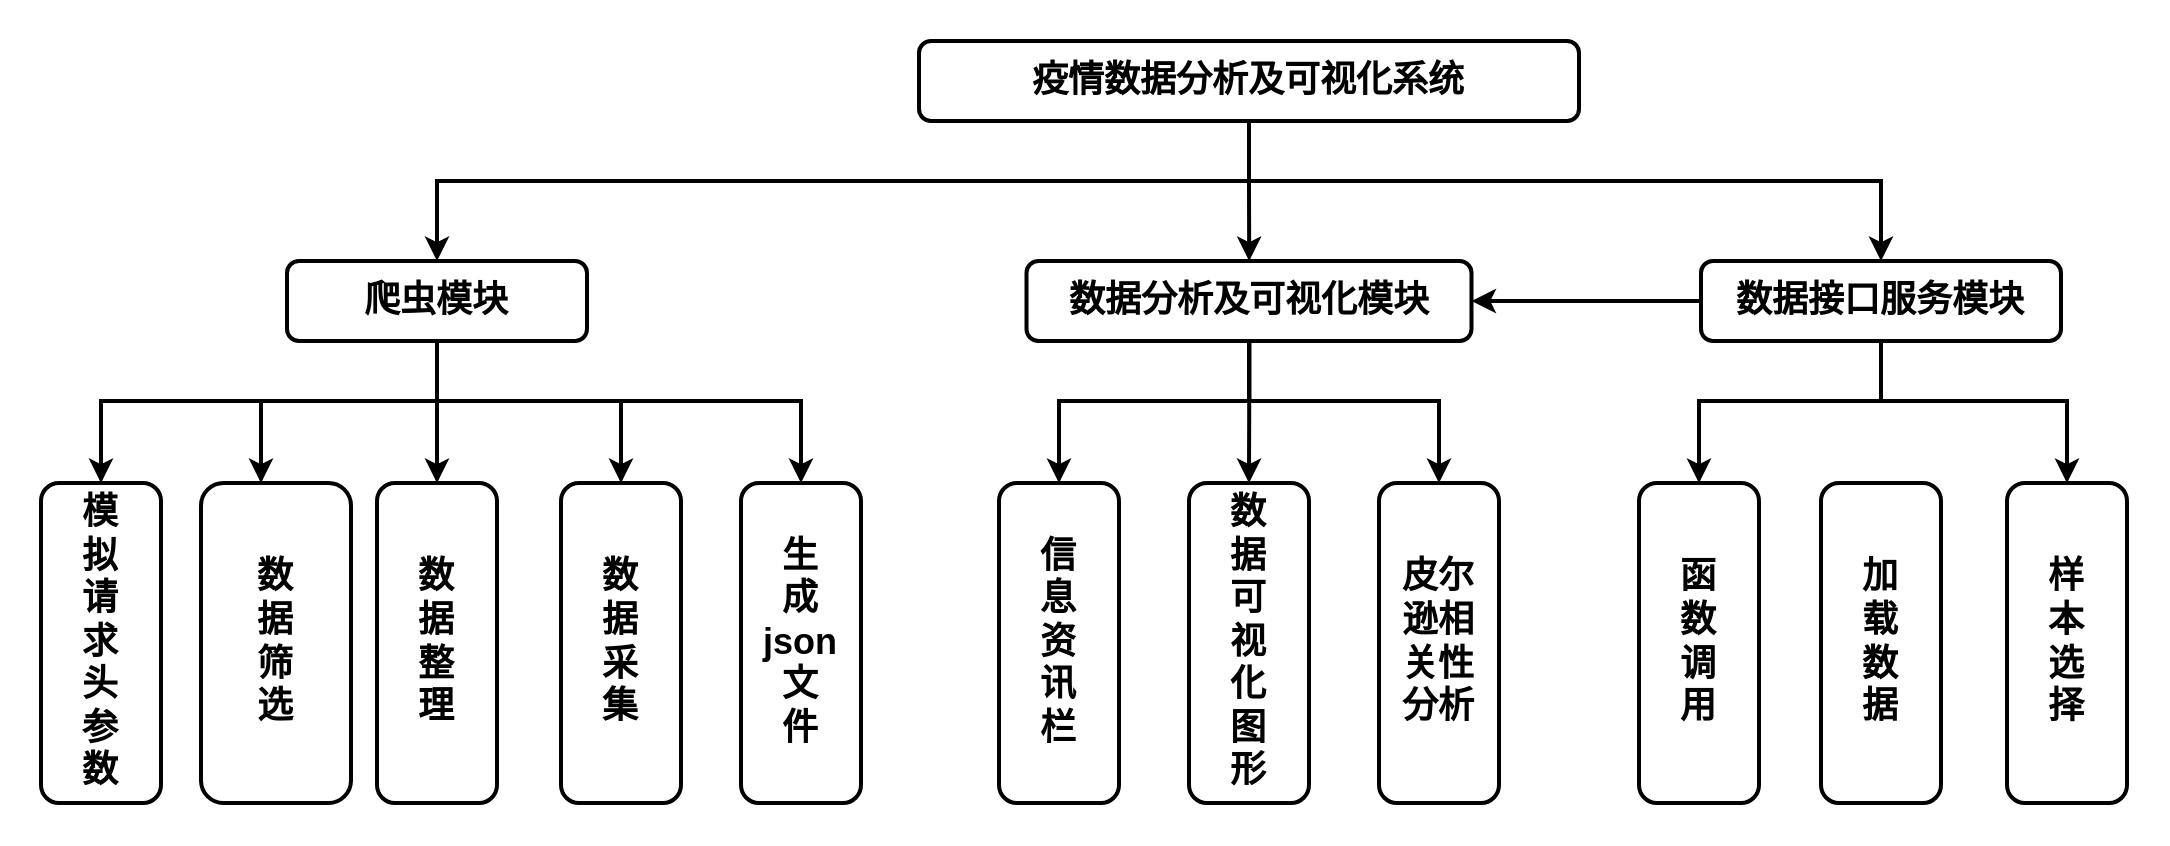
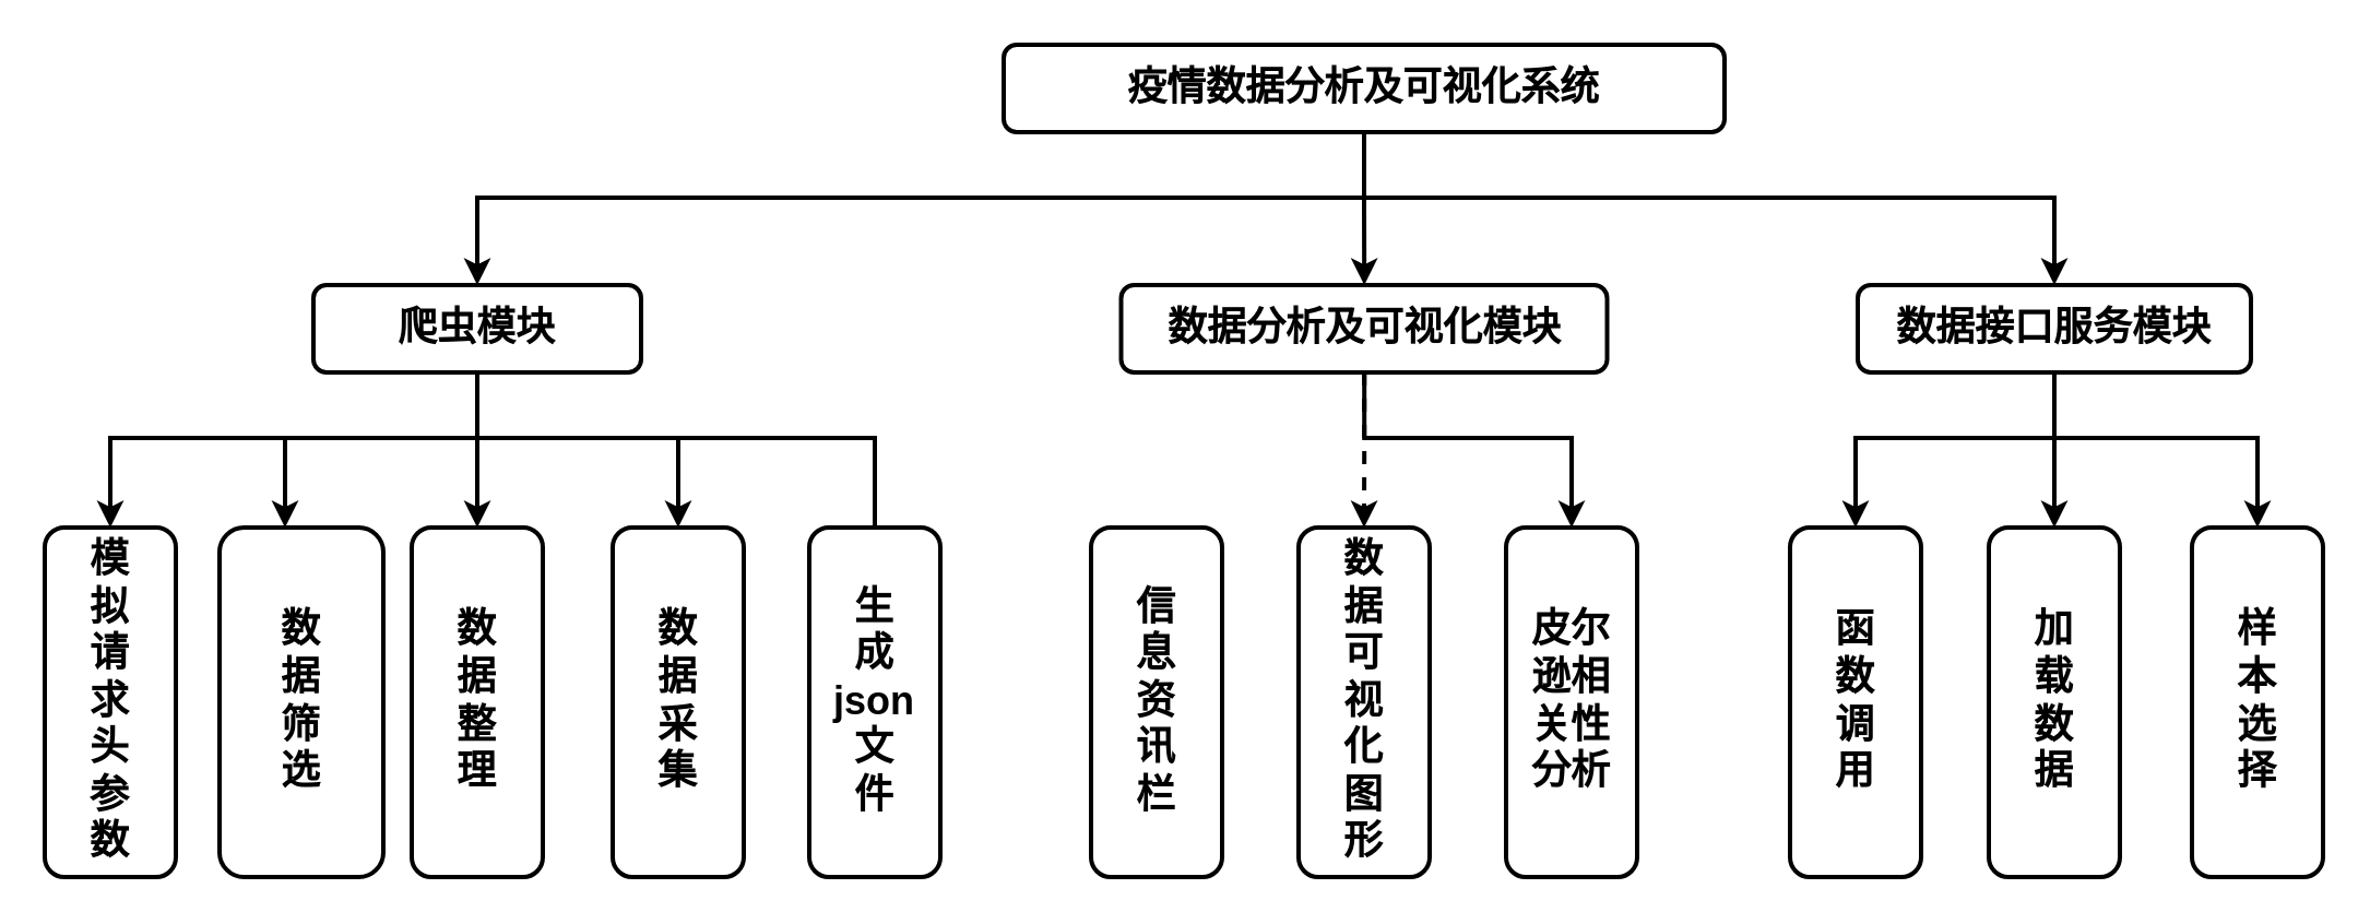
- <mxCell id="16" value="" style="edgeStyle=orthogonalEdgeStyle;rounded=0;orthogonalLoop=1;jettySize=auto;html=1;fontSize=18;strokeWidth=2;fontStyle=1;" edge="1" parent="1" source="19" target="9"><mxGeometry relative="1" as="geometry" /></mxCell>
+ <mxCell id="16" value="" style="edgeStyle=orthogonalEdgeStyle;rounded=0;orthogonalLoop=1;jettySize=auto;html=1;fontSize=18;strokeWidth=2;fontStyle=1" edge="1" parent="1" source="19" target="28"><mxGeometry relative="1" as="geometry" /></mxCell>
- <mxCell id="6" value="" style="edgeStyle=orthogonalEdgeStyle;rounded=0;orthogonalLoop=1;jettySize=auto;html=1;fontSize=18;strokeWidth=2;fontStyle=1" edge="1" parent="1" source="9" target="25"><mxGeometry relative="1" as="geometry"><Array as="points"><mxPoint x="624" y="200" /><mxPoint x="529" y="200" /></Array></mxGeometry></mxCell>
- <mxCell id="8" value="" style="edgeStyle=orthogonalEdgeStyle;rounded=0;orthogonalLoop=1;jettySize=auto;html=1;fontSize=18;strokeWidth=2;fontStyle=1" edge="1" parent="1" source="9" target="27"><mxGeometry relative="1" as="geometry" /></mxCell>
+ <mxCell id="8" value="" style="edgeStyle=orthogonalEdgeStyle;rounded=0;orthogonalLoop=1;jettySize=auto;html=1;fontSize=18;strokeWidth=2;fontStyle=1;dashed=1;" edge="1" parent="1" source="9" target="27"><mxGeometry relative="1" as="geometry" /></mxCell>
- <mxCell id="13" value="" style="edgeStyle=orthogonalEdgeStyle;rounded=0;orthogonalLoop=1;jettySize=auto;html=1;fontSize=18;strokeWidth=2;fontStyle=1" edge="1" parent="1" source="15" target="23"><mxGeometry relative="1" as="geometry"><Array as="points"><mxPoint x="218" y="200" /><mxPoint x="400" y="200" /></Array></mxGeometry></mxCell>
+ <mxCell id="13" value="" style="edgeStyle=orthogonalEdgeStyle;rounded=0;orthogonalLoop=1;jettySize=auto;html=1;fontSize=18;strokeWidth=2;fontStyle=1;endArrow=none;" edge="1" parent="1" source="15" target="23"><mxGeometry relative="1" as="geometry"><Array as="points"><mxPoint x="218" y="200" /><mxPoint x="400" y="200" /></Array></mxGeometry></mxCell>
